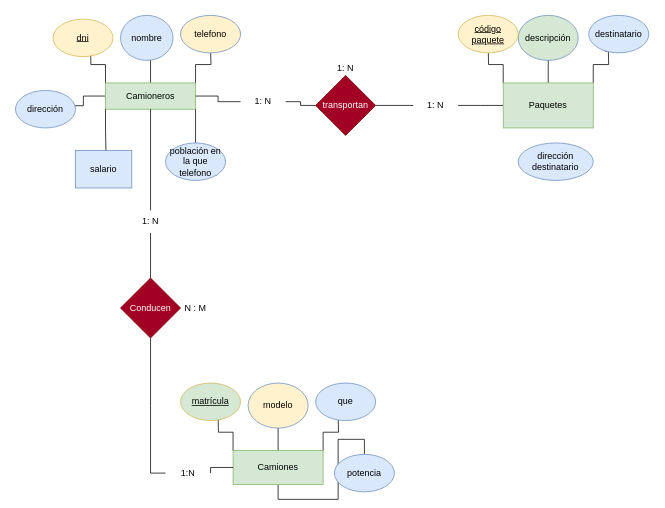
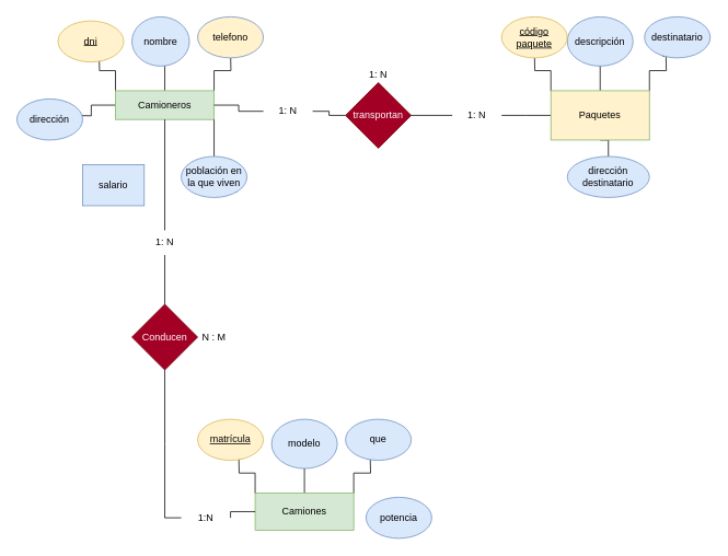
- <mxCell id="25" value="descripción" style="ellipse;whiteSpace=wrap;html=1;fillColor=#d5e8d4;strokeColor=#6c8ebf;" vertex="1" parent="1"><mxGeometry x="690" y="20" width="80" height="60" as="geometry" /></mxCell>
+ <mxCell id="25" value="descripción" style="ellipse;whiteSpace=wrap;html=1;fillColor=#dae8fc;strokeColor=#6c8ebf;" vertex="1" parent="1"><mxGeometry x="690" y="20" width="80" height="60" as="geometry" /></mxCell>
- <mxCell id="23" value="Paquetes" style="rounded=0;whiteSpace=wrap;html=1;fillColor=#d5e8d4;strokeColor=#82b366;" vertex="1" parent="1"><mxGeometry x="670" y="110" width="120" height="60" as="geometry" /></mxCell>
+ <mxCell id="23" value="Paquetes" style="rounded=0;whiteSpace=wrap;html=1;fillColor=#fff2cc;strokeColor=#82b366;" vertex="1" parent="1"><mxGeometry x="670" y="110" width="120" height="60" as="geometry" /></mxCell>
- <mxCell id="28" style="edgeStyle=orthogonalEdgeStyle;rounded=0;orthogonalLoop=1;jettySize=auto;html=1;exitX=0;exitY=1;exitDx=0;exitDy=0;entryX=0.541;entryY=0;entryDx=0;entryDy=0;entryPerimeter=0;endArrow=none;endFill=0;" edge="1" parent="1" source="9" target="10"><mxGeometry relative="1" as="geometry" /></mxCell>
+ <mxCell id="22" style="edgeStyle=orthogonalEdgeStyle;rounded=0;orthogonalLoop=1;jettySize=auto;html=1;exitX=0.5;exitY=1;exitDx=0;exitDy=0;entryX=0.5;entryY=0;entryDx=0;entryDy=0;endArrow=none;endFill=0;" edge="1" parent="1" source="23" target="27"><mxGeometry relative="1" as="geometry" /></mxCell>
- <mxCell id="16" value="población en la que telefono" style="ellipse;whiteSpace=wrap;html=1;fillColor=#dae8fc;strokeColor=#6c8ebf;" vertex="1" parent="1"><mxGeometry x="220" y="190" width="80" height="50" as="geometry" /></mxCell>
+ <mxCell id="16" value="población en la que viven" style="ellipse;whiteSpace=wrap;html=1;fillColor=#dae8fc;strokeColor=#6c8ebf;" vertex="1" parent="1"><mxGeometry x="220" y="190" width="80" height="50" as="geometry" /></mxCell>
- <mxCell id="39" value="&lt;u&gt;matrícula&lt;/u&gt;" style="ellipse;whiteSpace=wrap;html=1;fillColor=#d5e8d4;strokeColor=#d6b656;" vertex="1" parent="1"><mxGeometry x="240" y="510" width="80" height="50" as="geometry" /></mxCell>
+ <mxCell id="39" value="&lt;u&gt;matrícula&lt;/u&gt;" style="ellipse;whiteSpace=wrap;html=1;fillColor=#fff2cc;strokeColor=#d6b656;" vertex="1" parent="1"><mxGeometry x="240" y="510" width="80" height="50" as="geometry" /></mxCell>
- <mxCell id="38" value="modelo" style="ellipse;whiteSpace=wrap;html=1;fillColor=#fff2cc;strokeColor=#6c8ebf;" vertex="1" parent="1"><mxGeometry x="330" y="510" width="80" height="60" as="geometry" /></mxCell>
+ <mxCell id="38" value="modelo" style="ellipse;whiteSpace=wrap;html=1;fillColor=#dae8fc;strokeColor=#6c8ebf;" vertex="1" parent="1"><mxGeometry x="330" y="510" width="80" height="60" as="geometry" /></mxCell>
- <mxCell id="34" style="edgeStyle=orthogonalEdgeStyle;rounded=0;orthogonalLoop=1;jettySize=auto;html=1;exitX=0.5;exitY=1;exitDx=0;exitDy=0;entryX=0.5;entryY=0;entryDx=0;entryDy=0;endArrow=none;endFill=0;" edge="1" source="36" target="40" parent="1"><mxGeometry relative="1" as="geometry" /></mxCell>
